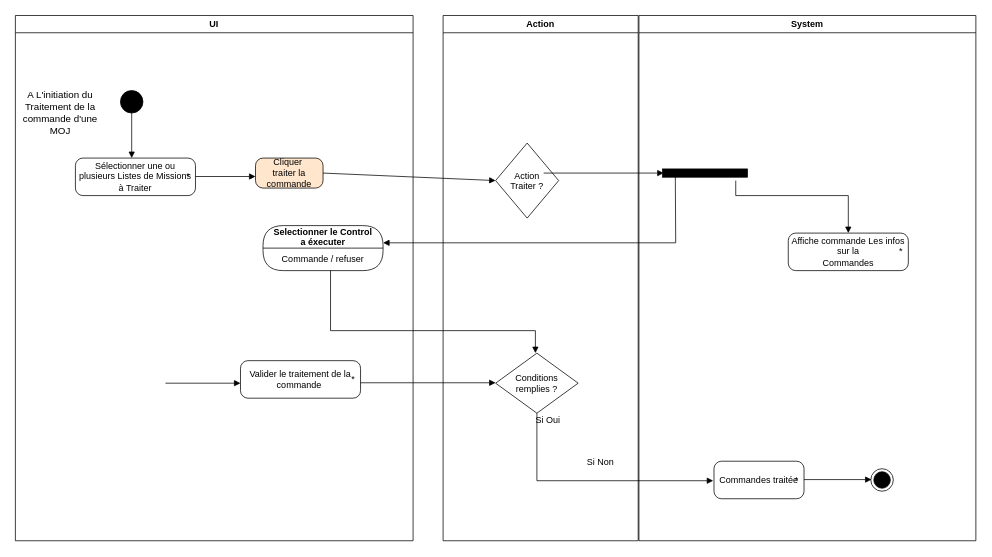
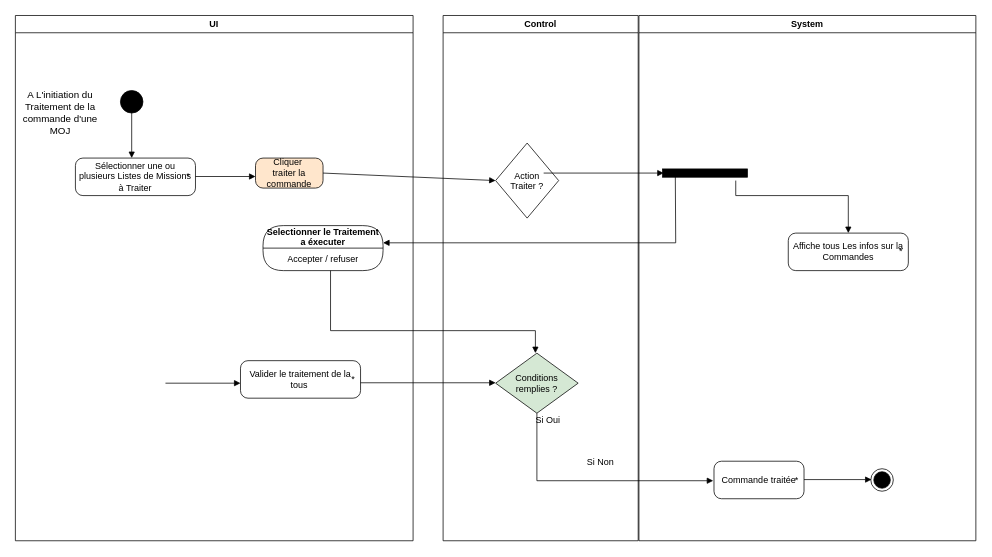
- <mxCell id="16" value="Action" style="swimlane;whiteSpace=wrap;html=1;" vertex="1" parent="1"><mxGeometry x="590" y="20" width="260" height="700" as="geometry" /></mxCell>
+ <mxCell id="16" value="Control" style="swimlane;whiteSpace=wrap;html=1;" vertex="1" parent="1"><mxGeometry x="590" y="20" width="260" height="700" as="geometry" /></mxCell>
- <mxCell id="11" value="Selectionner le Control&#10;a éxecuter" style="swimlane;fontStyle=1;align=center;verticalAlign=middle;childLayout=stackLayout;horizontal=1;startSize=30;horizontalStack=0;resizeParent=0;resizeLast=1;container=0;fontColor=#000000;collapsible=0;rounded=1;arcSize=30;strokeColor=#000000;fillColor=#ffffff;swimlaneFillColor=#ffffff;dropTarget=0;" vertex="1" parent="2"><mxGeometry x="330" y="280" width="160" height="60" as="geometry" /></mxCell>
+ <mxCell id="11" value="Selectionner le Traitement&#10;a éxecuter" style="swimlane;fontStyle=1;align=center;verticalAlign=middle;childLayout=stackLayout;horizontal=1;startSize=30;horizontalStack=0;resizeParent=0;resizeLast=1;container=0;fontColor=#000000;collapsible=0;rounded=1;arcSize=30;strokeColor=#000000;fillColor=#ffffff;swimlaneFillColor=#ffffff;dropTarget=0;" vertex="1" parent="2"><mxGeometry x="330" y="280" width="160" height="60" as="geometry" /></mxCell>
- <mxCell id="25" value="Affiche commande Les infos sur la&lt;div&gt;Commandes&lt;/div&gt;" style="html=1;dashed=0;rounded=1;absoluteArcSize=1;arcSize=20;verticalAlign=middle;align=center;whiteSpace=wrap;" vertex="1" parent="24"><mxGeometry x="199" y="290" width="160" height="50" as="geometry" /></mxCell>
+ <mxCell id="25" value="Affiche tous Les infos sur la&lt;div&gt;Commandes&lt;/div&gt;" style="html=1;dashed=0;rounded=1;absoluteArcSize=1;arcSize=20;verticalAlign=middle;align=center;whiteSpace=wrap;" vertex="1" parent="24"><mxGeometry x="199" y="290" width="160" height="50" as="geometry" /></mxCell>
- <mxCell id="12" value="Commande / refuser" style="text;html=1;align=center;verticalAlign=middle;spacingLeft=4;spacingRight=4;whiteSpace=wrap;overflow=hidden;rotatable=0;" vertex="1" parent="11"><mxGeometry y="30" width="160" height="30" as="geometry" /></mxCell>
+ <mxCell id="12" value="Accepter / refuser" style="text;html=1;align=center;verticalAlign=middle;spacingLeft=4;spacingRight=4;whiteSpace=wrap;overflow=hidden;rotatable=0;" vertex="1" parent="11"><mxGeometry y="30" width="160" height="30" as="geometry" /></mxCell>
- <mxCell id="13" value="Valider le traitement de la commande&amp;nbsp;" style="html=1;dashed=0;rounded=1;absoluteArcSize=1;arcSize=20;verticalAlign=middle;align=center;whiteSpace=wrap;" vertex="1" parent="2"><mxGeometry x="300" y="460" width="160" height="50" as="geometry" /></mxCell>
+ <mxCell id="13" value="Valider le traitement de la tous&amp;nbsp;" style="html=1;dashed=0;rounded=1;absoluteArcSize=1;arcSize=20;verticalAlign=middle;align=center;whiteSpace=wrap;" vertex="1" parent="2"><mxGeometry x="300" y="460" width="160" height="50" as="geometry" /></mxCell>
- <mxCell id="19" value="Conditions&#10;remplies ?" style="rhombus;" vertex="1" parent="16"><mxGeometry x="70" y="450" width="110" height="80" as="geometry" /></mxCell>
+ <mxCell id="19" value="Conditions&#10;remplies ?" style="rhombus;fillColor=#d5e8d4;" vertex="1" parent="16"><mxGeometry x="70" y="450" width="110" height="80" as="geometry" /></mxCell>
- <mxCell id="30" value="Commandes traitée" style="html=1;dashed=0;rounded=1;absoluteArcSize=1;arcSize=20;verticalAlign=middle;align=center;whiteSpace=wrap;" vertex="1" parent="24"><mxGeometry x="100" y="594" width="120" height="50" as="geometry" /></mxCell>
+ <mxCell id="30" value="Commande traitée" style="html=1;dashed=0;rounded=1;absoluteArcSize=1;arcSize=20;verticalAlign=middle;align=center;whiteSpace=wrap;" vertex="1" parent="24"><mxGeometry x="100" y="594" width="120" height="50" as="geometry" /></mxCell>
